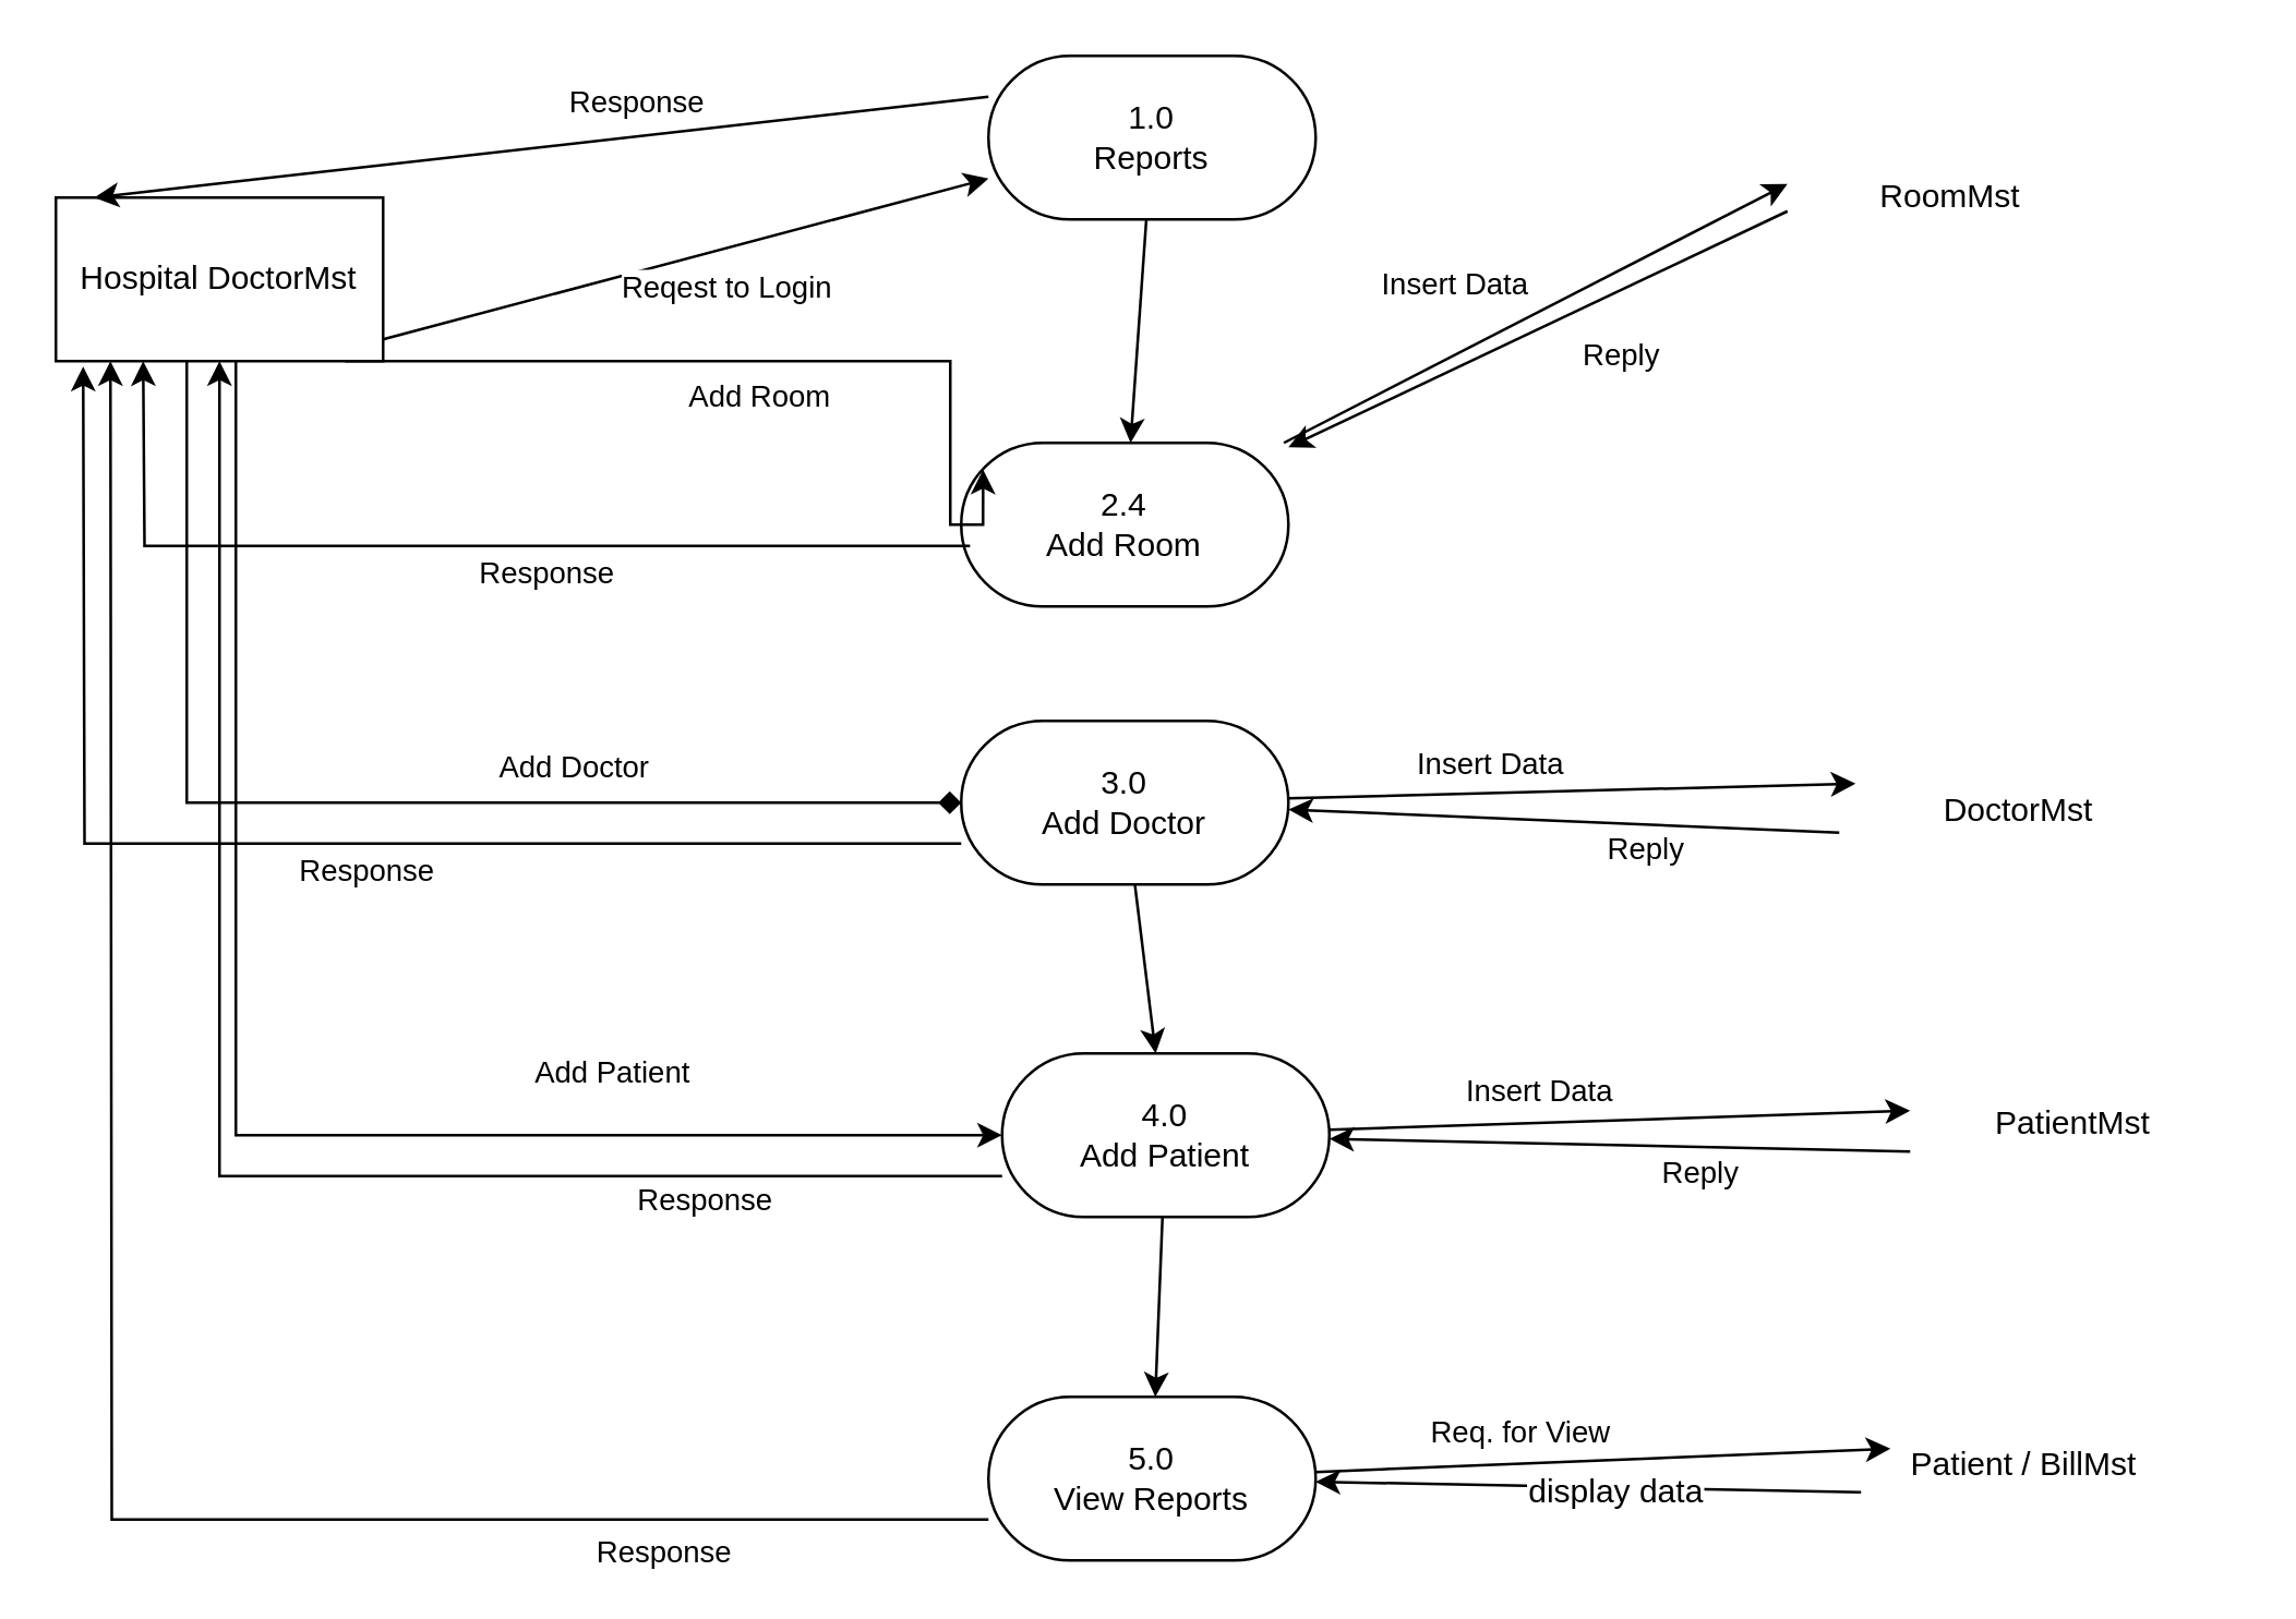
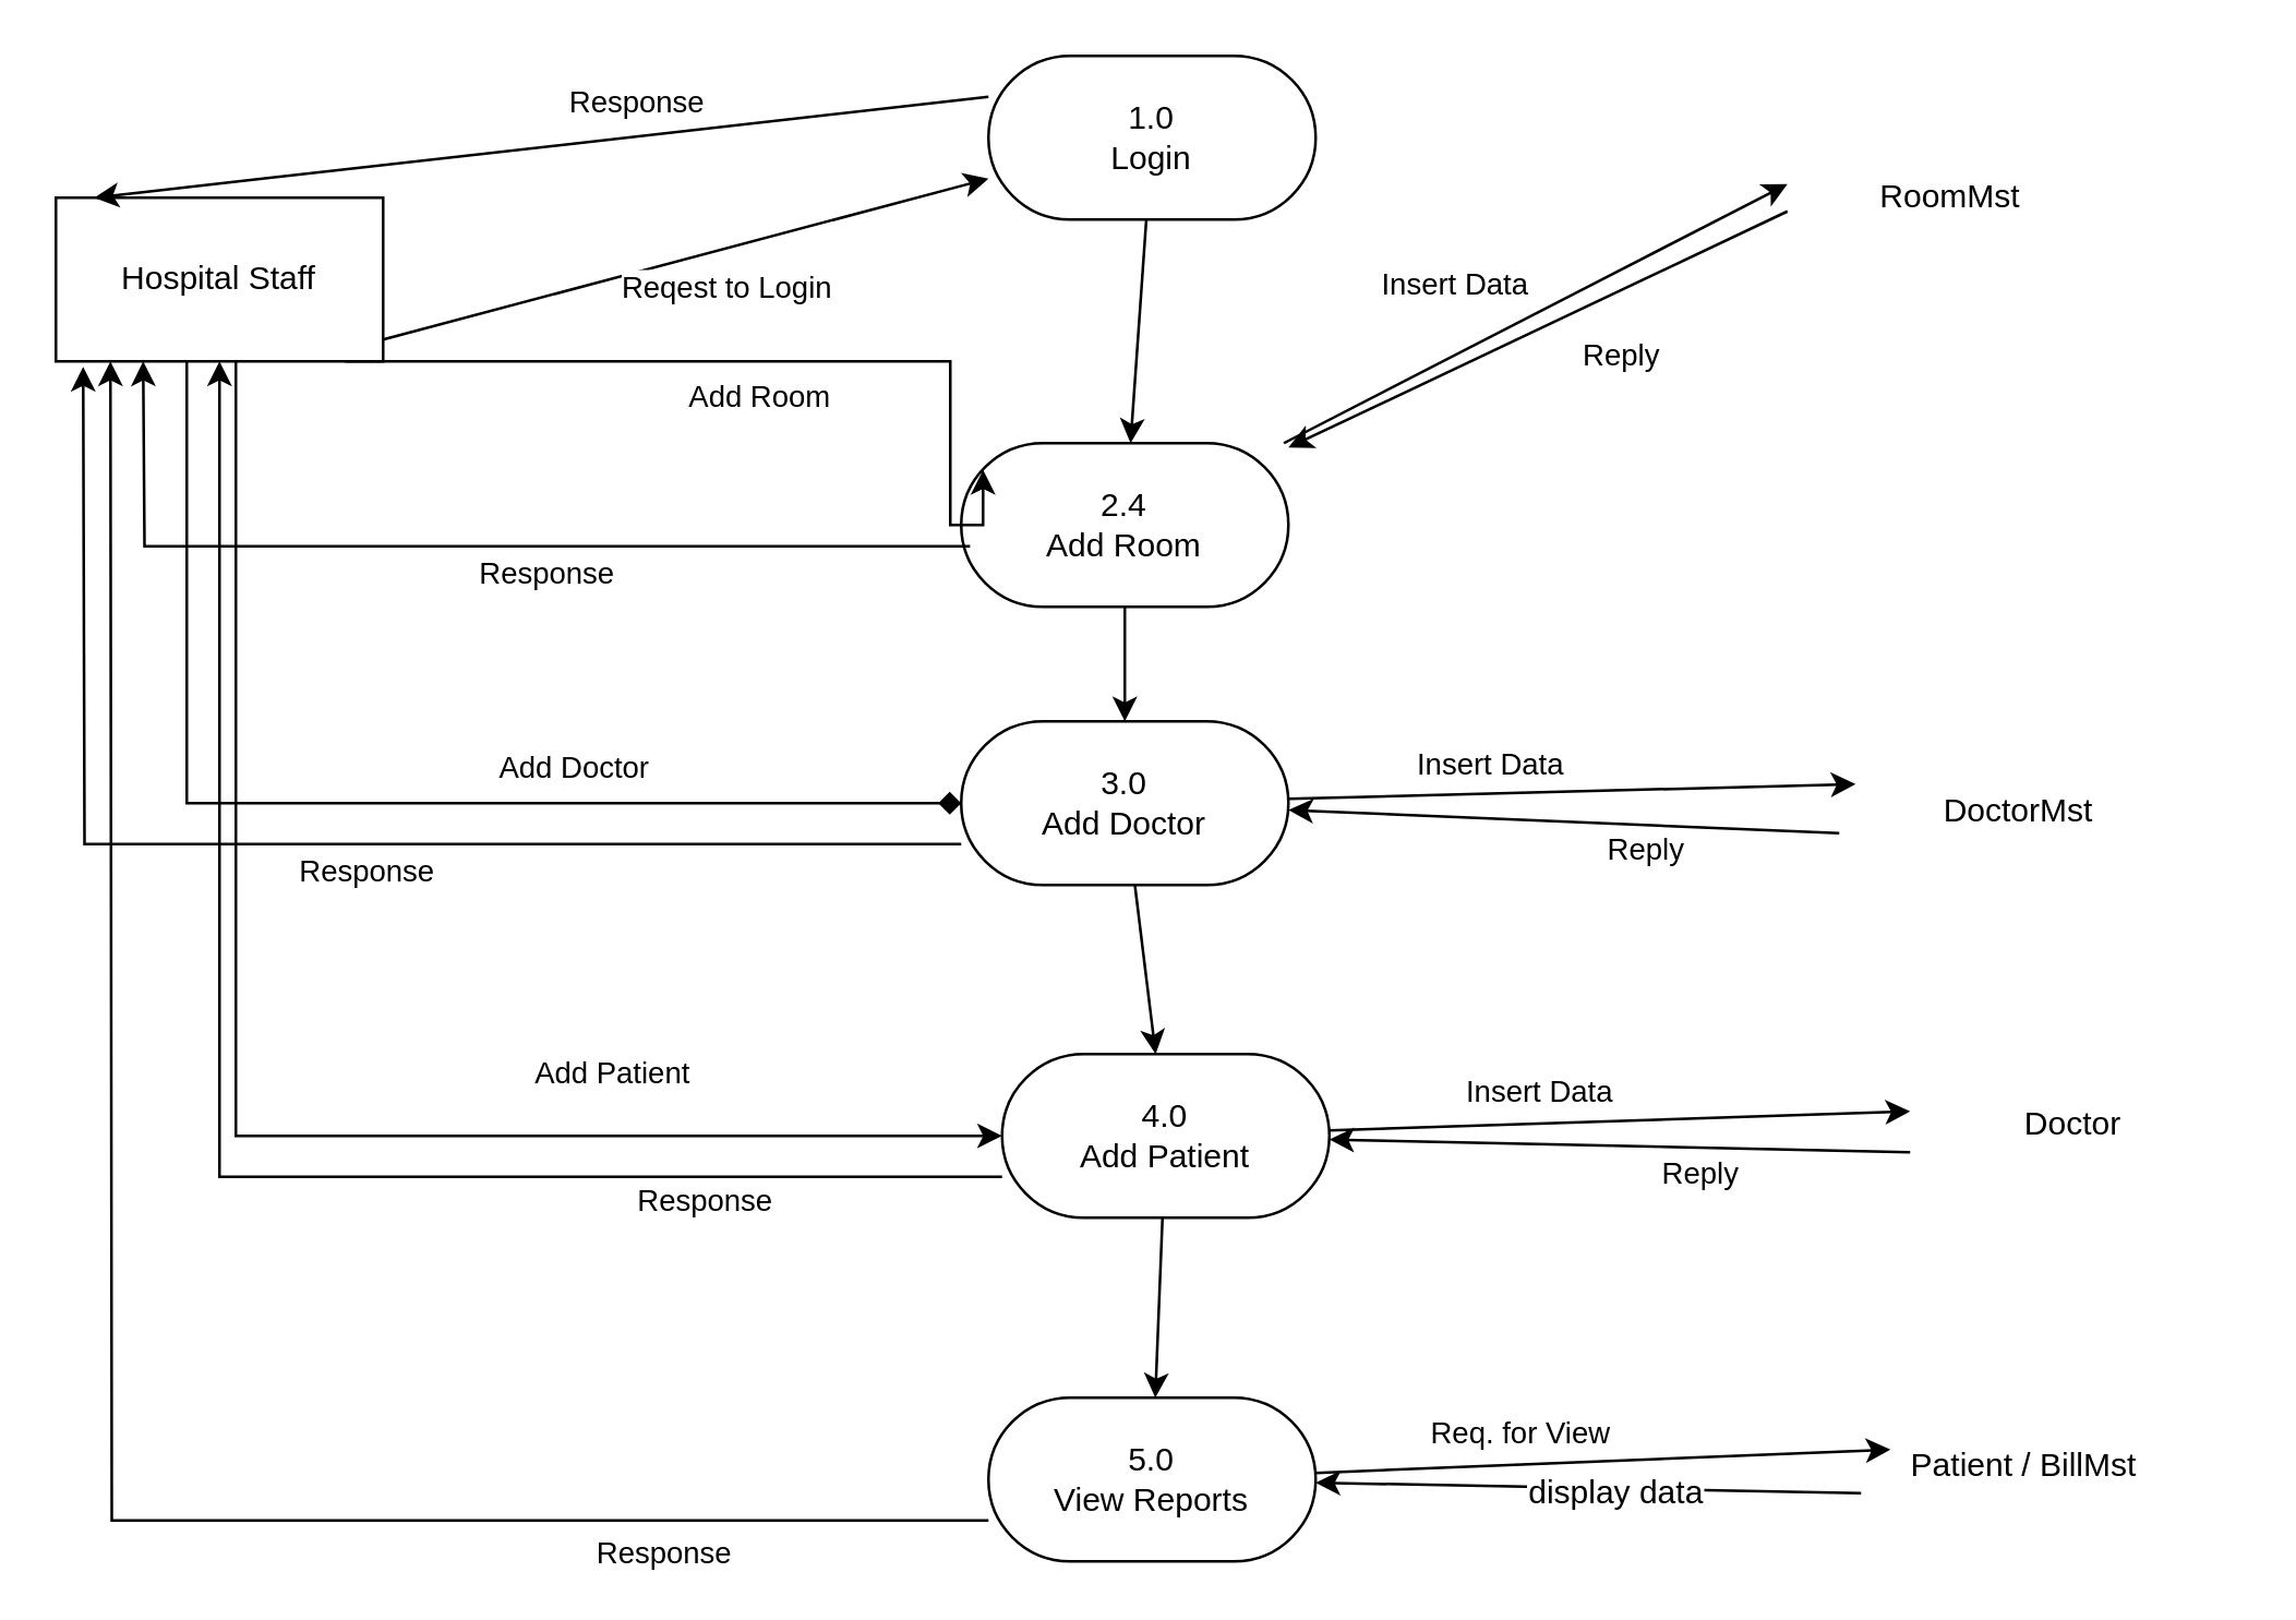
- <mxCell id="3" value="1.0&lt;br&gt;Reports" style="shape=rounded;whiteSpace=wrap;html=1;rounded=1;arcSize=50;strokeColor=#000000;fillColor=#FFFFFF;" parent="1" vertex="1"><mxGeometry x="362" y="20" width="120" height="60" as="geometry" /></mxCell>
+ <mxCell id="3" value="1.0&lt;br&gt;Login" style="shape=rounded;whiteSpace=wrap;html=1;rounded=1;arcSize=50;strokeColor=#000000;fillColor=#FFFFFF;" parent="1" vertex="1"><mxGeometry x="362" y="20" width="120" height="60" as="geometry" /></mxCell>
- <mxCell id="2" value="Hospital DoctorMst" style="shape=rectangle;whiteSpace=wrap;html=1;strokeColor=#000000;fillColor=#FFFFFF;" parent="1" vertex="1"><mxGeometry x="20" y="72" width="120" height="60" as="geometry" /></mxCell>
+ <mxCell id="2" value="Hospital Staff" style="shape=rectangle;whiteSpace=wrap;html=1;strokeColor=#000000;fillColor=#FFFFFF;" parent="1" vertex="1"><mxGeometry x="20" y="72" width="120" height="60" as="geometry" /></mxCell>
+ <mxCell id="20" value="" style="endArrow=classic;html=1;rounded=0;" parent="1" source="4" target="5" edge="1"><mxGeometry width="50" height="50" relative="1" as="geometry"><mxPoint x="390" y="202" as="sourcePoint" /><mxPoint x="390" y="262" as="targetPoint" /></mxGeometry></mxCell>
- <mxCell id="15" value="PatientMst" style="text;html=1;strokeColor=none;fillColor=none;align=center;verticalAlign=middle;whiteSpace=wrap;rounded=0;" parent="1" vertex="1"><mxGeometry x="700" y="402" width="120" height="20" as="geometry" /></mxCell>
+ <mxCell id="15" value="Doctor" style="text;html=1;strokeColor=none;fillColor=none;align=center;verticalAlign=middle;whiteSpace=wrap;rounded=0;" parent="1" vertex="1"><mxGeometry x="700" y="402" width="120" height="20" as="geometry" /></mxCell>
